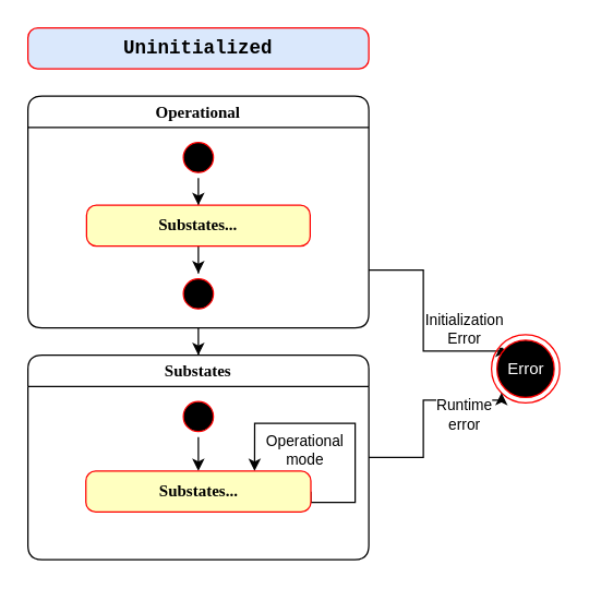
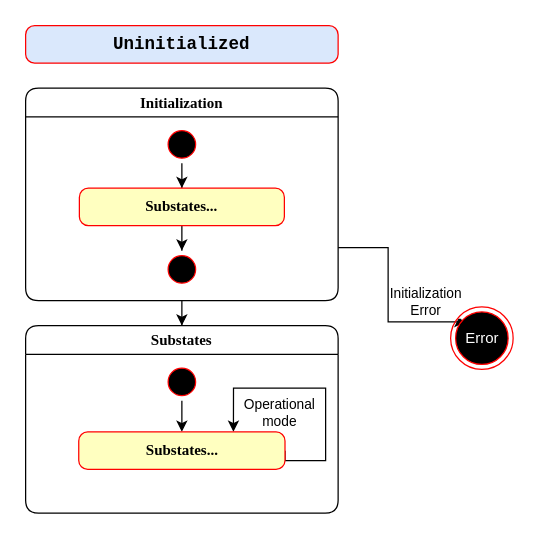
- <mxCell id="4" value="Operational" style="swimlane;whiteSpace=wrap;html=1;rounded=1;shadow=0;comic=0;labelBackgroundColor=none;strokeWidth=1;fontFamily=Verdana;fontSize=12;align=center;fontColor=#000000;startSize=23;" parent="1" vertex="1"><mxGeometry y="70" width="250" height="170" as="geometry" x="20" /></mxCell>
+ <mxCell id="4" value="Initialization" style="swimlane;whiteSpace=wrap;html=1;rounded=1;shadow=0;comic=0;labelBackgroundColor=none;strokeWidth=1;fontFamily=Verdana;fontSize=12;align=center;fontColor=#000000;startSize=23;" parent="1" vertex="1"><mxGeometry y="70" width="250" height="170" as="geometry" x="20" /></mxCell>
- <mxCell id="13" value="Runtime&lt;div&gt;error&lt;/div&gt;" style="edgeStyle=orthogonalEdgeStyle;rounded=0;orthogonalLoop=1;jettySize=auto;html=1;entryX=0;entryY=1;entryDx=0;entryDy=0;exitX=1;exitY=0.5;exitDx=0;exitDy=0;" parent="1" source="14" target="12" edge="1"><mxGeometry x="-0.022" y="-30" relative="1" as="geometry"><Array as="points"><mxPoint x="310" y="335" /><mxPoint x="310" y="293" /></Array><mxPoint as="offset" /></mxGeometry></mxCell>
